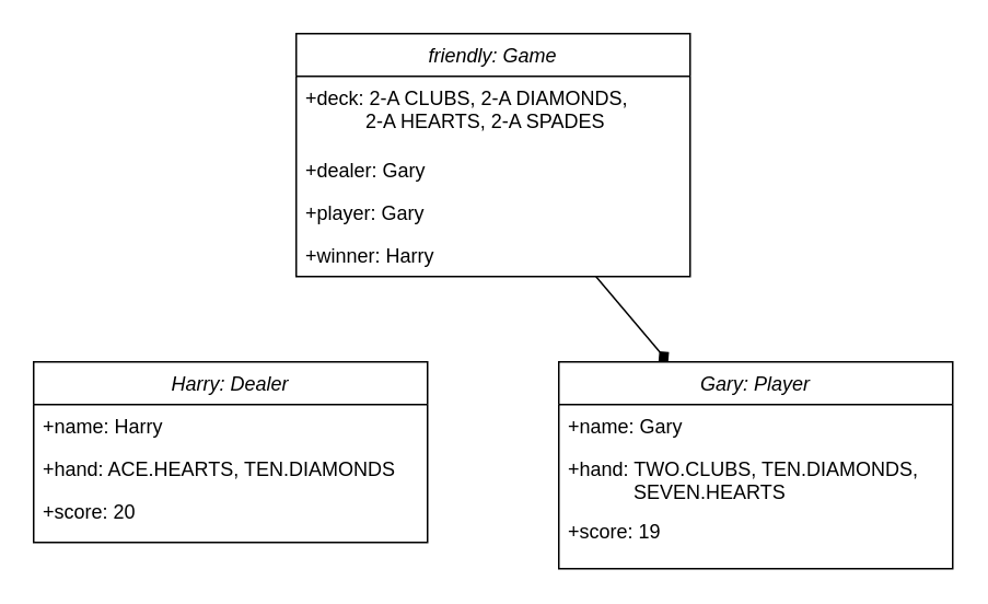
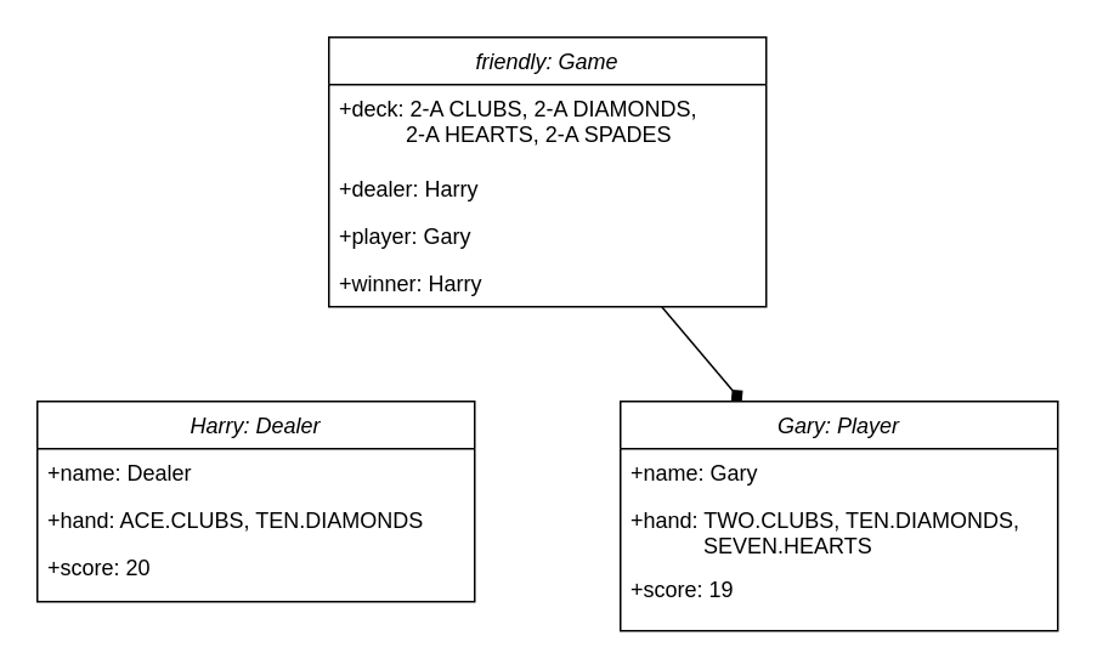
- <mxCell id="8" value="+dealer: Gary" style="text;align=left;verticalAlign=top;spacingLeft=4;spacingRight=4;overflow=hidden;rotatable=0;points=[[0,0.5],[1,0.5]];portConstraint=eastwest;rounded=0;shadow=0;html=0;" vertex="1" parent="6"><mxGeometry y="70" width="240" height="26" as="geometry" /></mxCell>
+ <mxCell id="8" value="+dealer: Harry" style="text;align=left;verticalAlign=top;spacingLeft=4;spacingRight=4;overflow=hidden;rotatable=0;points=[[0,0.5],[1,0.5]];portConstraint=eastwest;rounded=0;shadow=0;html=0;" vertex="1" parent="6"><mxGeometry y="70" width="240" height="26" as="geometry" /></mxCell>
- <mxCell id="12" value="+name: Harry" style="text;align=left;verticalAlign=top;spacingLeft=4;spacingRight=4;overflow=hidden;rotatable=0;points=[[0,0.5],[1,0.5]];portConstraint=eastwest;" vertex="1" parent="11"><mxGeometry y="26" width="240" height="26" as="geometry" /></mxCell>
+ <mxCell id="12" value="+name: Dealer" style="text;align=left;verticalAlign=top;spacingLeft=4;spacingRight=4;overflow=hidden;rotatable=0;points=[[0,0.5],[1,0.5]];portConstraint=eastwest;" vertex="1" parent="11"><mxGeometry y="26" width="240" height="26" as="geometry" /></mxCell>
- <mxCell id="13" value="+hand: ACE.HEARTS, TEN.DIAMONDS" style="text;align=left;verticalAlign=top;spacingLeft=4;spacingRight=4;overflow=hidden;rotatable=0;points=[[0,0.5],[1,0.5]];portConstraint=eastwest;rounded=0;shadow=0;html=0;" vertex="1" parent="11"><mxGeometry y="52" width="240" height="26" as="geometry" /></mxCell>
+ <mxCell id="13" value="+hand: ACE.CLUBS, TEN.DIAMONDS" style="text;align=left;verticalAlign=top;spacingLeft=4;spacingRight=4;overflow=hidden;rotatable=0;points=[[0,0.5],[1,0.5]];portConstraint=eastwest;rounded=0;shadow=0;html=0;" vertex="1" parent="11"><mxGeometry y="52" width="240" height="26" as="geometry" /></mxCell>
